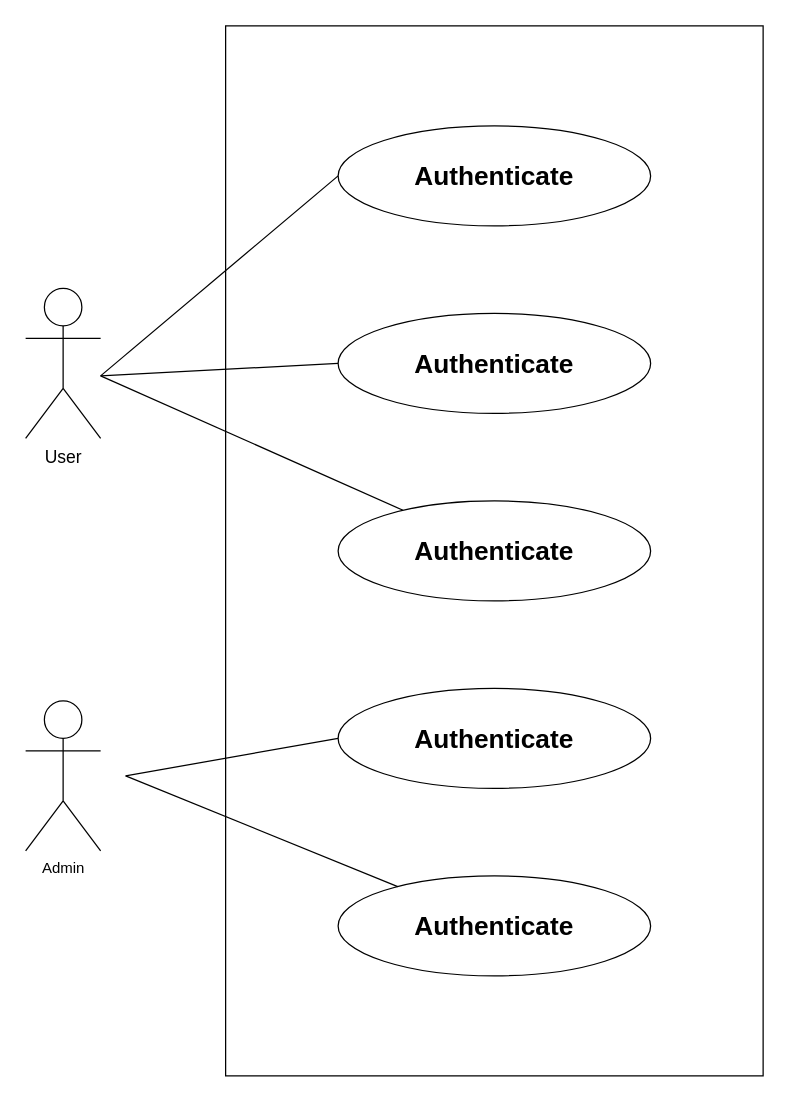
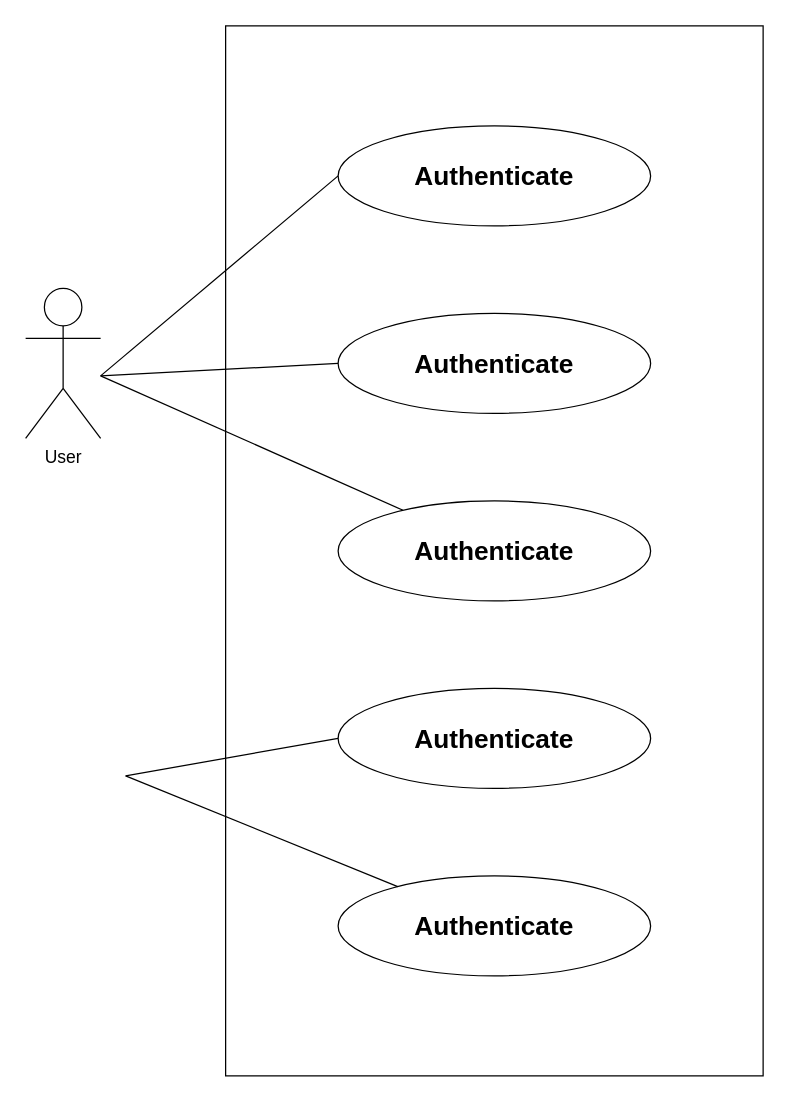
- <mxCell id="13" value="Admin" style="shape=umlActor;verticalLabelPosition=bottom;verticalAlign=top;html=1;outlineConnect=0;" vertex="1" parent="1"><mxGeometry x="20" y="560" width="60" height="120" as="geometry" /></mxCell>
